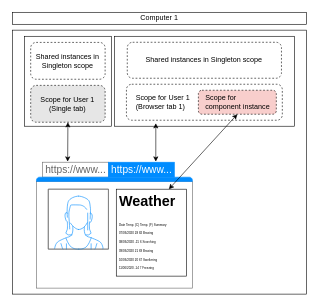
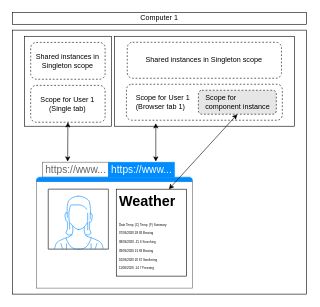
- <mxCell id="12" value="Scope for&lt;br&gt;component instance" style="rounded=1;whiteSpace=wrap;html=1;strokeColor=#000000;fillColor=#f8cecc;fontColor=#000000;align=left;dashed=1;spacingLeft=10;" vertex="1" parent="8"><mxGeometry x="140" y="90" width="130" height="40" as="geometry" /></mxCell>
+ <mxCell id="12" value="Scope for&lt;br&gt;component instance" style="rounded=1;whiteSpace=wrap;html=1;strokeColor=#000000;fillColor=#E6E6E6;fontColor=#000000;align=left;dashed=1;spacingLeft=10;" vertex="1" parent="8"><mxGeometry x="140" y="90" width="130" height="40" as="geometry" /></mxCell>
- <mxCell id="6" value="Scope for User 1&lt;br&gt;(Single tab)" style="rounded=1;whiteSpace=wrap;html=1;dashed=1;fillColor=#e6e6e6;" parent="2" vertex="1"><mxGeometry x="-159.995" y="81.905" width="124.138" height="61.429" as="geometry" /></mxCell>
+ <mxCell id="6" value="Scope for User 1&lt;br&gt;(Single tab)" style="rounded=1;whiteSpace=wrap;html=1;dashed=1;" parent="2" vertex="1"><mxGeometry x="-159.995" y="81.905" width="124.138" height="61.429" as="geometry" /></mxCell>
